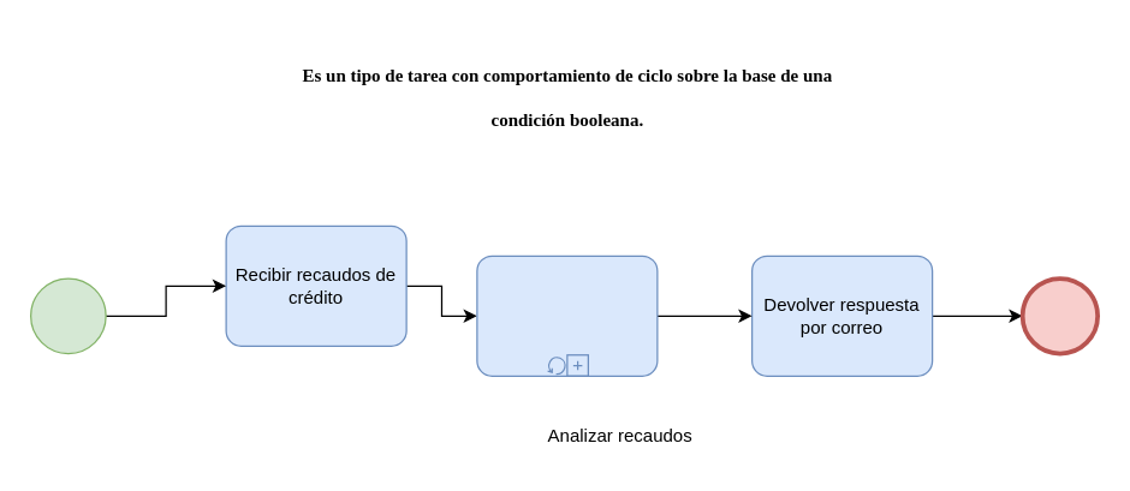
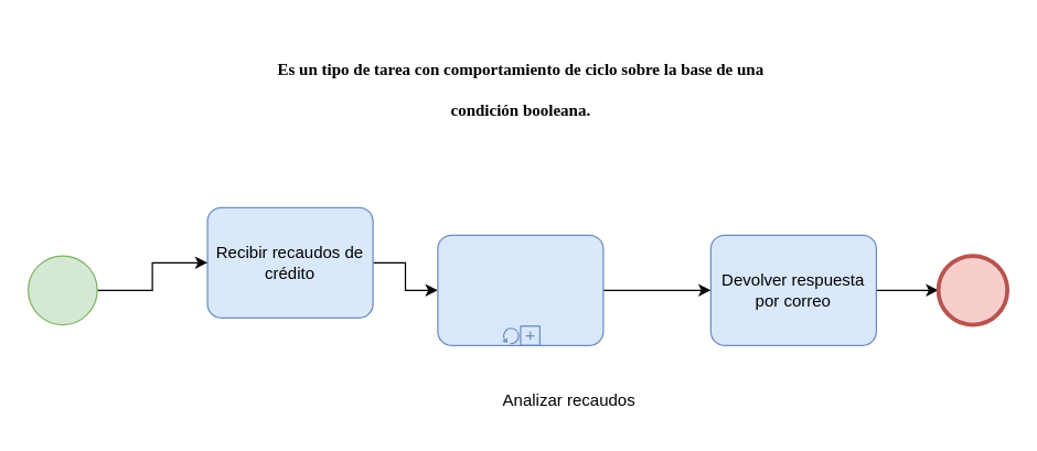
- <mxCell id="3" value="Devolver respuesta por correo" style="points=[[0.25,0,0],[0.5,0,0],[0.75,0,0],[1,0.25,0],[1,0.5,0],[1,0.75,0],[0.75,1,0],[0.5,1,0],[0.25,1,0],[0,0.75,0],[0,0.5,0],[0,0.25,0]];shape=mxgraph.bpmn.task;whiteSpace=wrap;rectStyle=rounded;size=10;html=1;taskMarker=abstract;fillColor=#dae8fc;strokeColor=#6c8ebf;" vertex="1" parent="1"><mxGeometry x="500" y="170" width="120" height="80" as="geometry" /></mxCell>
+ <mxCell id="3" value="Devolver respuesta por correo" style="points=[[0.25,0,0],[0.5,0,0],[0.75,0,0],[1,0.25,0],[1,0.5,0],[1,0.75,0],[0.75,1,0],[0.5,1,0],[0.25,1,0],[0,0.75,0],[0,0.5,0],[0,0.25,0]];shape=mxgraph.bpmn.task;whiteSpace=wrap;rectStyle=rounded;size=10;html=1;taskMarker=abstract;fillColor=#dae8fc;strokeColor=#6c8ebf;" vertex="1" parent="1"><mxGeometry x="515" y="170" width="120" height="80" as="geometry" /></mxCell>
